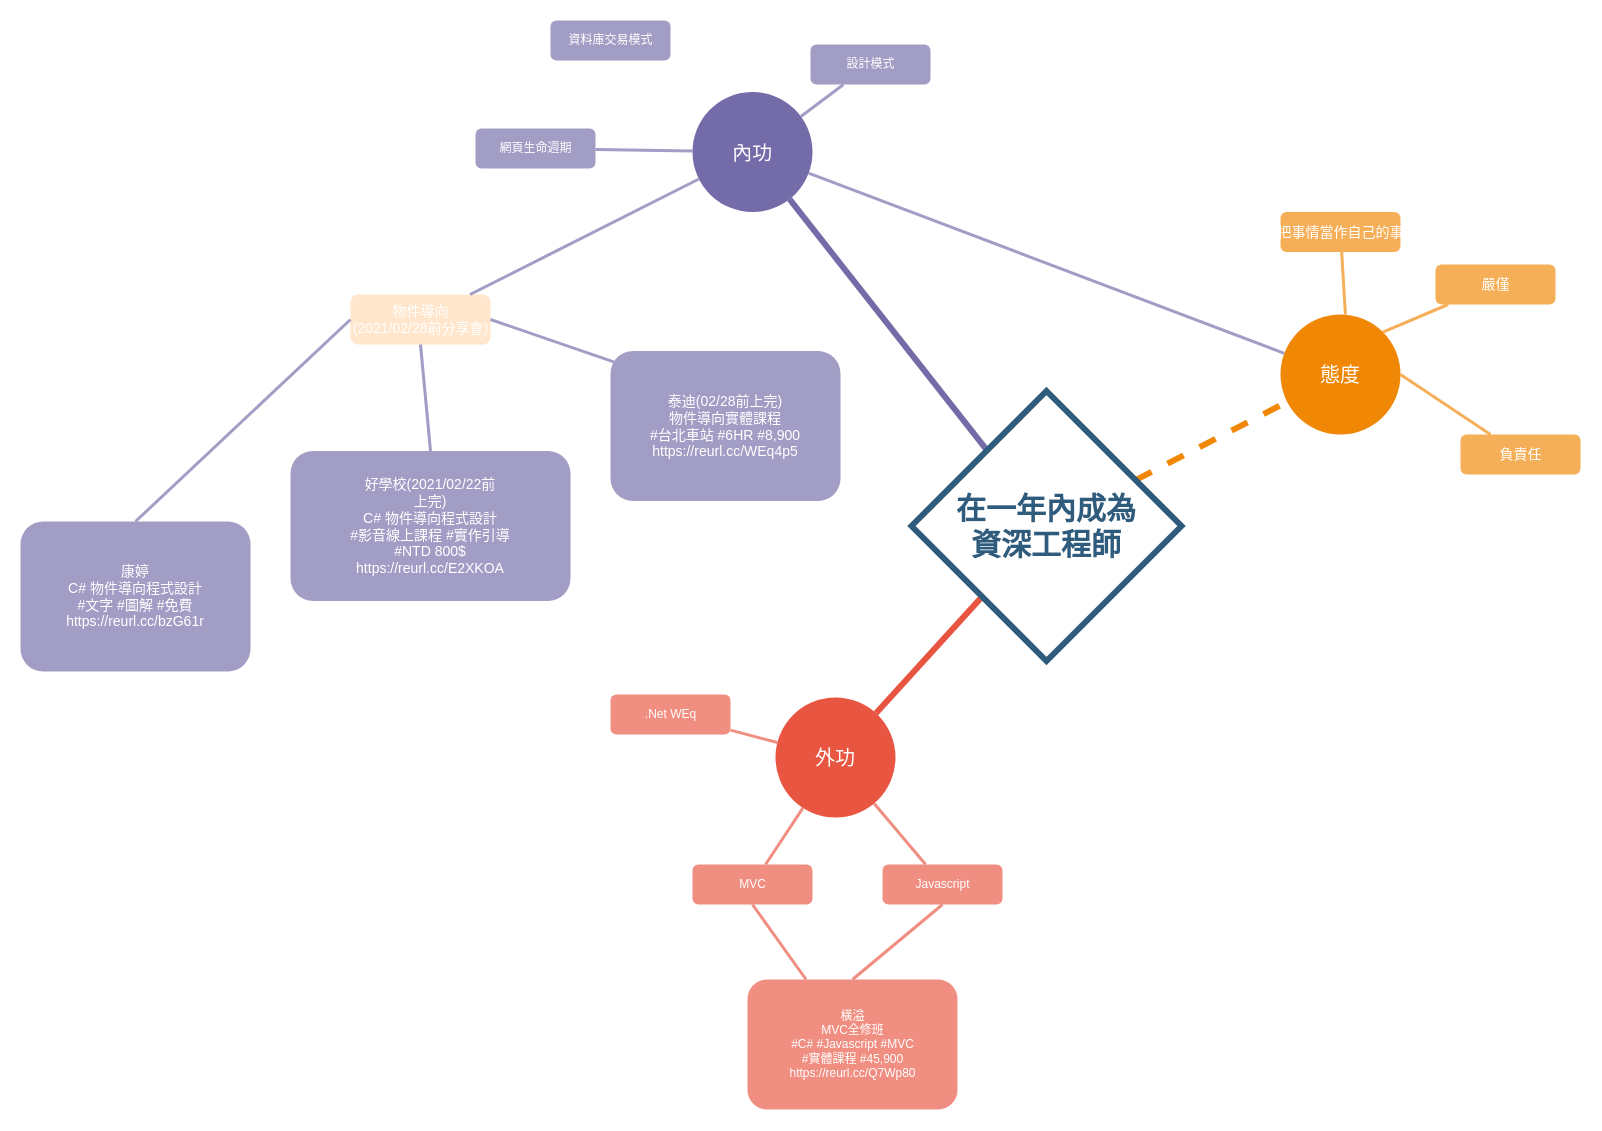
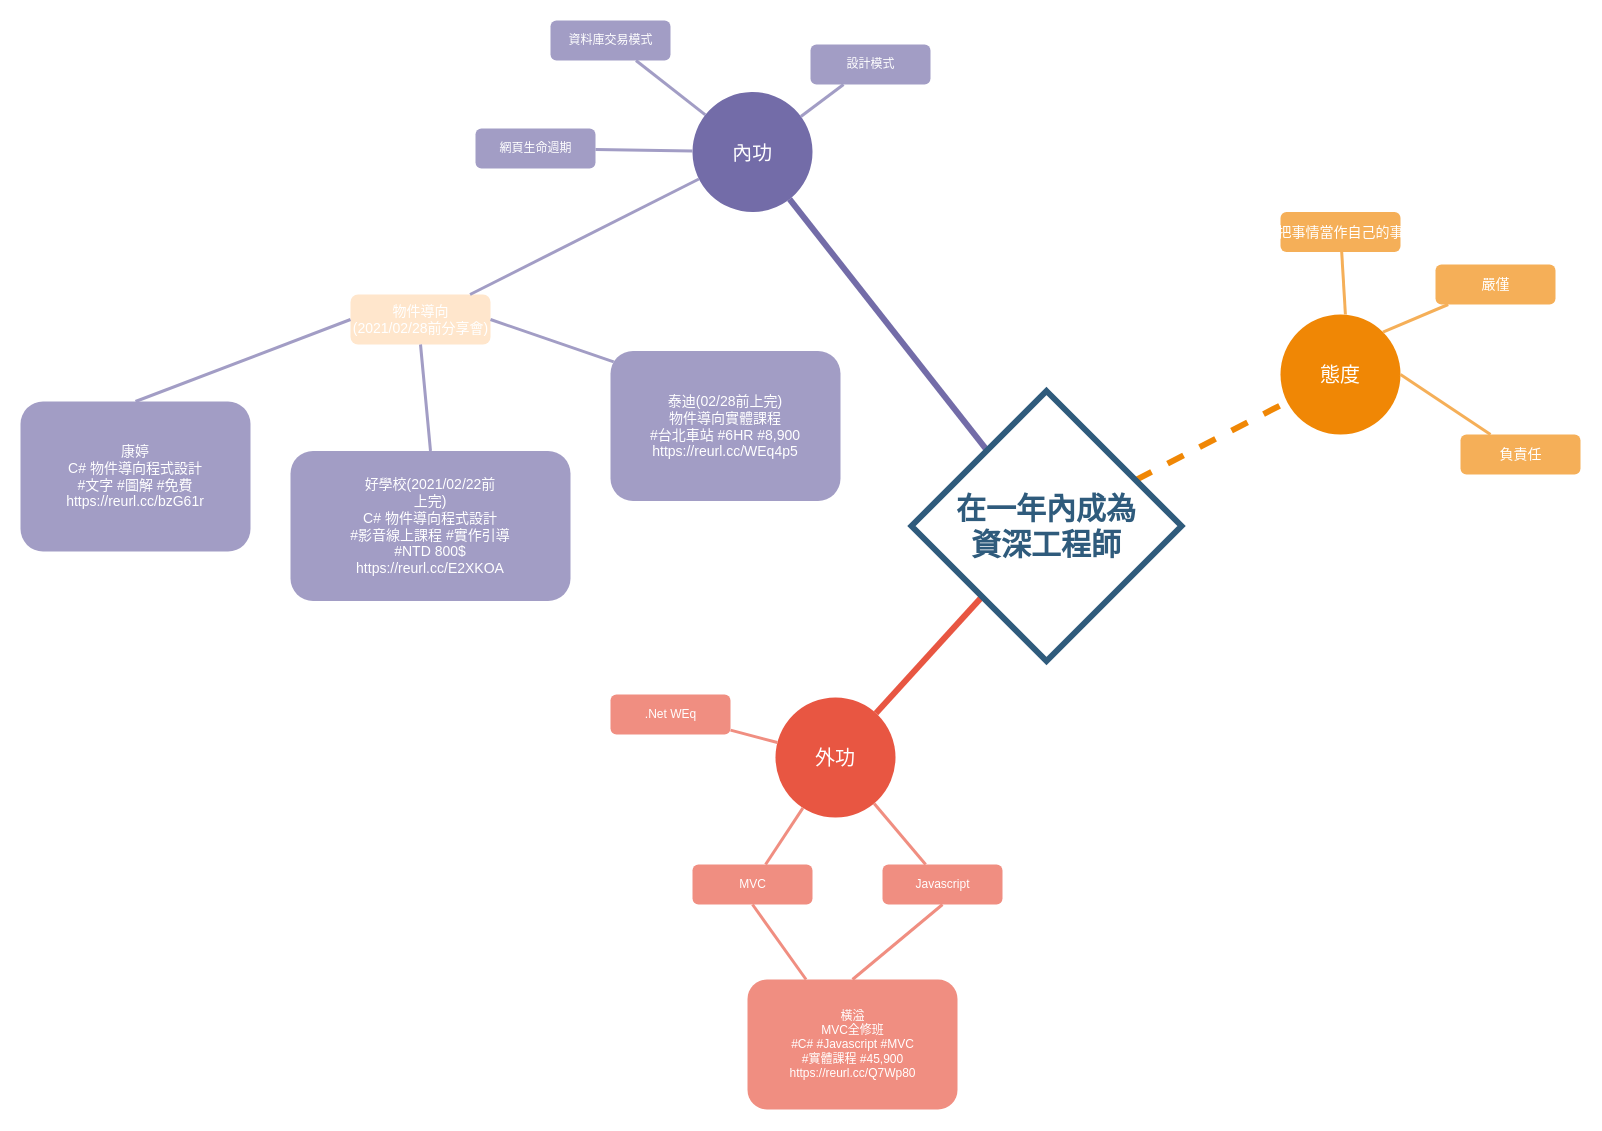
- <mxCell id="27" value="" style="edgeStyle=none;endArrow=none;strokeWidth=3;strokeColor=#A29DC5;html=1;" parent="1" source="20" target="2" edge="1"><mxGeometry x="-1068" y="-647.5" width="100" height="100" as="geometry"><mxPoint x="-1118" y="-833.5" as="sourcePoint" /><mxPoint x="-1018" y="-933.5" as="targetPoint" /></mxGeometry></mxCell>
+ <mxCell id="27" value="" style="edgeStyle=none;endArrow=none;strokeWidth=3;strokeColor=#A29DC5;html=1;" parent="1" source="20" target="23" edge="1"><mxGeometry x="-1068" y="-647.5" width="100" height="100" as="geometry"><mxPoint x="-1118" y="-833.5" as="sourcePoint" /><mxPoint x="-1018" y="-933.5" as="targetPoint" /></mxGeometry></mxCell>
- <mxCell id="29" value="康婷&lt;br style=&quot;font-size: 14px;&quot;&gt;C# 物件導向程式設計&lt;br style=&quot;font-size: 14px;&quot;&gt;#文字 #圖解 #免費&lt;br style=&quot;font-size: 14px;&quot;&gt;https://reurl.cc/bzG61r" style="whiteSpace=wrap;html=1;rounded=1;shadow=0;fontColor=#FFFFFF;strokeColor=none;strokeWidth=3;fillColor=#a29dc5;fontSize=14;" vertex="1" parent="1"><mxGeometry x="20" y="521" width="230" height="150" as="geometry" /></mxCell>
+ <mxCell id="29" value="康婷&lt;br style=&quot;font-size: 14px;&quot;&gt;C# 物件導向程式設計&lt;br style=&quot;font-size: 14px;&quot;&gt;#文字 #圖解 #免費&lt;br style=&quot;font-size: 14px;&quot;&gt;https://reurl.cc/bzG61r" style="whiteSpace=wrap;html=1;rounded=1;shadow=0;fontColor=#FFFFFF;strokeColor=none;strokeWidth=3;fillColor=#a29dc5;fontSize=14;" vertex="1" parent="1"><mxGeometry x="20" y="401" width="230" height="150" as="geometry" /></mxCell>
